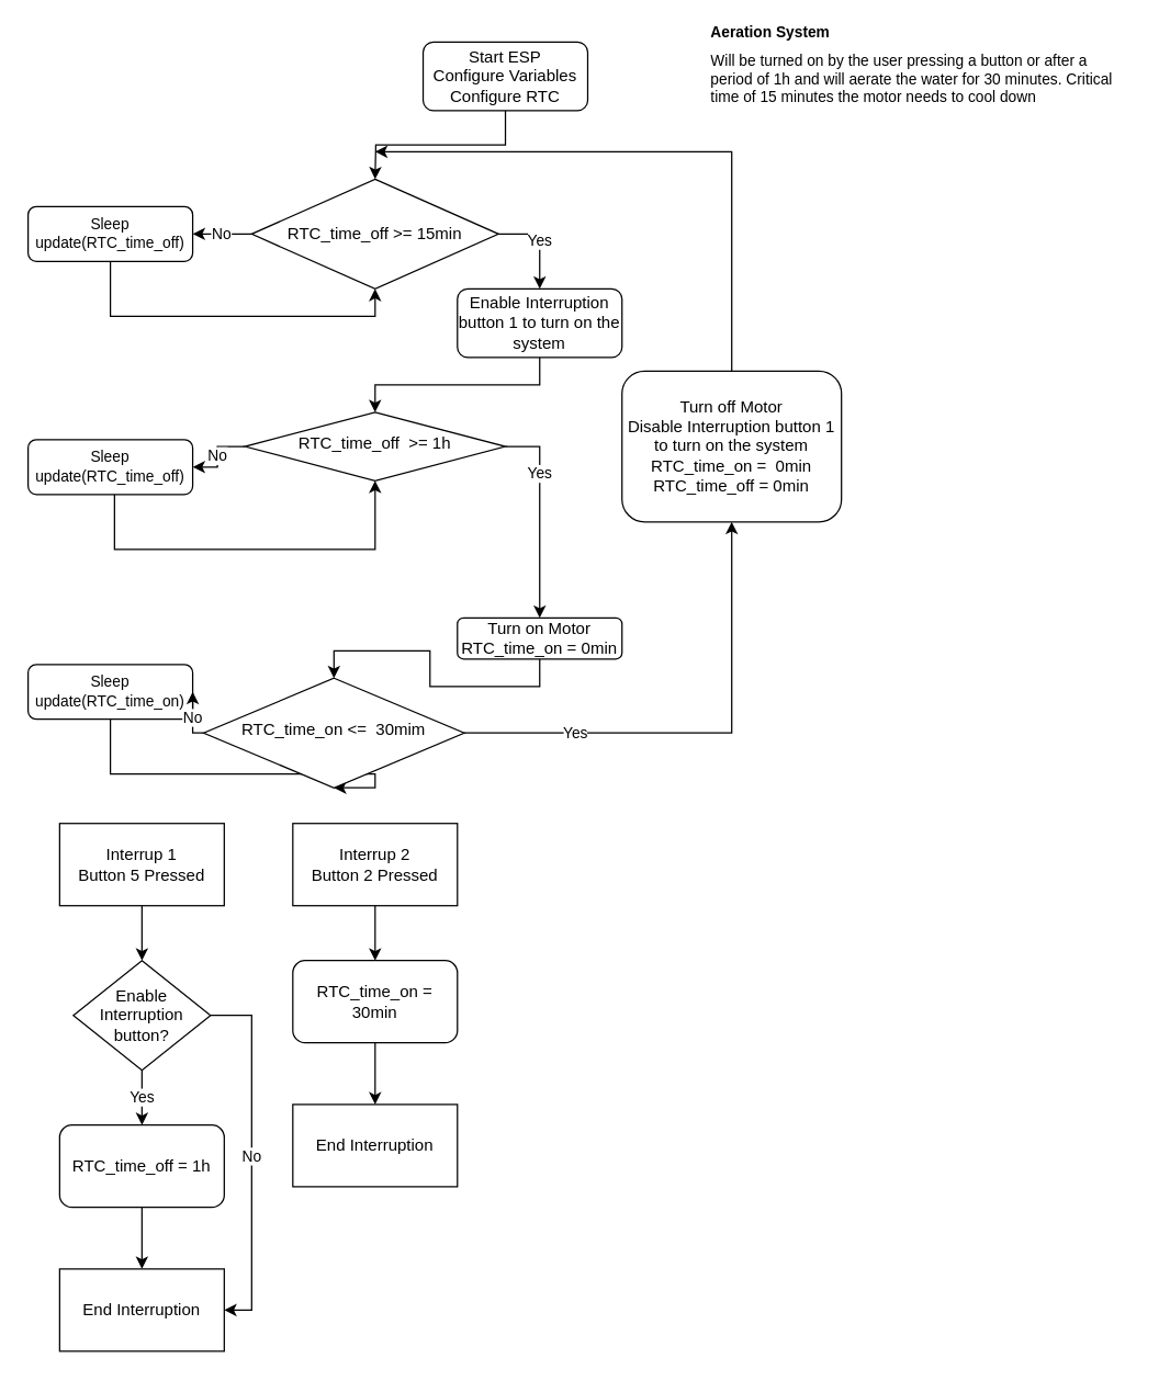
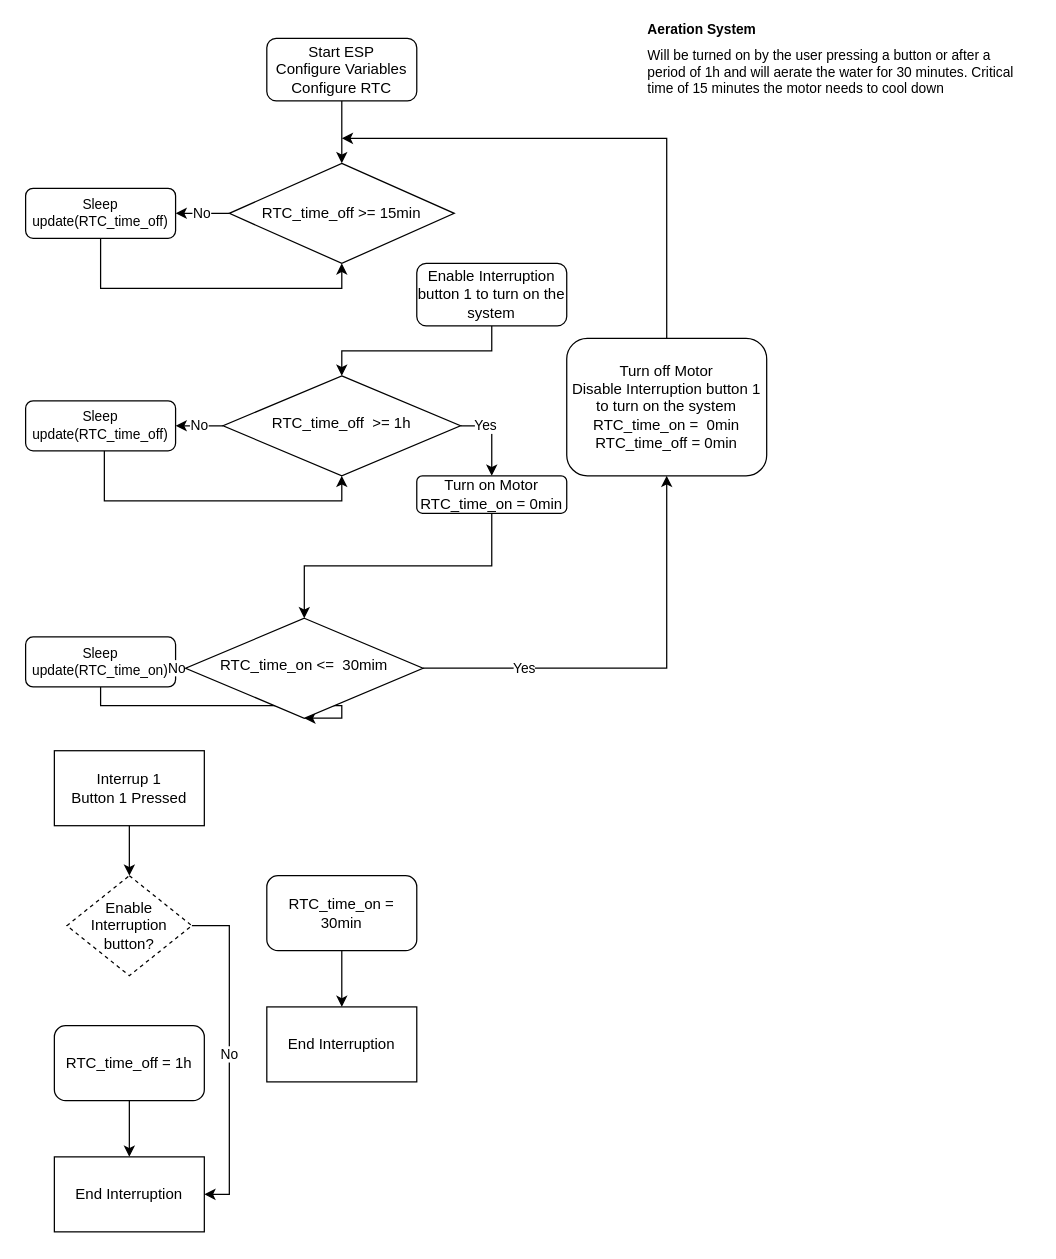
- <mxCell id="3" value="Start ESP&lt;br&gt;Configure Variables&lt;br&gt;Configure RTC" style="rounded=1;whiteSpace=wrap;html=1;fontSize=12;glass=0;strokeWidth=1;shadow=0;" parent="1" vertex="1"><mxGeometry x="308" y="30" width="120" height="50" as="geometry" /></mxCell>
+ <mxCell id="3" value="Start ESP&lt;br&gt;Configure Variables&lt;br&gt;Configure RTC" style="rounded=1;whiteSpace=wrap;html=1;fontSize=12;glass=0;strokeWidth=1;shadow=0;" parent="1" vertex="1"><mxGeometry x="213" y="30" width="120" height="50" as="geometry" /></mxCell>
- <mxCell id="38" value="Yes" style="edgeStyle=orthogonalEdgeStyle;rounded=0;orthogonalLoop=1;jettySize=auto;html=1;exitX=1;exitY=0.5;exitDx=0;exitDy=0;entryX=0.5;entryY=0;entryDx=0;entryDy=0;" edge="1" parent="1" source="39" target="8"><mxGeometry relative="1" as="geometry" /></mxCell>
- <mxCell id="6" value="RTC_time_off&amp;nbsp; &amp;gt;= 1h" style="rhombus;whiteSpace=wrap;html=1;shadow=0;fontFamily=Helvetica;fontSize=12;align=center;strokeWidth=1;spacing=6;spacingTop=-4;" parent="1" vertex="1"><mxGeometry x="178" y="300" width="190" height="50" as="geometry" /></mxCell>
+ <mxCell id="6" value="RTC_time_off&amp;nbsp; &amp;gt;= 1h" style="rhombus;whiteSpace=wrap;html=1;shadow=0;fontFamily=Helvetica;fontSize=12;align=center;strokeWidth=1;spacing=6;spacingTop=-4;" parent="1" vertex="1"><mxGeometry x="178" y="300" width="190" height="80" as="geometry" /></mxCell>
- <mxCell id="17" value="Turn on Motor&lt;br&gt;RTC_time_on = 0min" style="rounded=1;whiteSpace=wrap;html=1;fontSize=12;glass=0;strokeWidth=1;shadow=0;" vertex="1" parent="1"><mxGeometry x="333" y="450" width="120" height="30" as="geometry" /></mxCell>
+ <mxCell id="17" value="Turn on Motor&lt;br&gt;RTC_time_on = 0min" style="rounded=1;whiteSpace=wrap;html=1;fontSize=12;glass=0;strokeWidth=1;shadow=0;" vertex="1" parent="1"><mxGeometry x="333" y="380" width="120" height="30" as="geometry" /></mxCell>
- <mxCell id="10" value="Sleep&lt;br style=&quot;font-size: 11px;&quot;&gt;update(RTC_time_on)" style="rounded=1;whiteSpace=wrap;html=1;fontSize=11;glass=0;strokeWidth=1;shadow=0;" vertex="1" parent="1"><mxGeometry x="20" y="484" width="120" height="40" as="geometry" /></mxCell>
+ <mxCell id="10" value="Sleep&lt;br style=&quot;font-size: 11px;&quot;&gt;update(RTC_time_on)" style="rounded=1;whiteSpace=wrap;html=1;fontSize=11;glass=0;strokeWidth=1;shadow=0;" vertex="1" parent="1"><mxGeometry x="20" y="509" width="120" height="40" as="geometry" /></mxCell>
- <mxCell id="25" value="Interrup 1&lt;br&gt;Button 5 Pressed" style="rounded=0;whiteSpace=wrap;html=1;" vertex="1" parent="1"><mxGeometry x="43" y="600" width="120" height="60" as="geometry" /></mxCell>
+ <mxCell id="25" value="Interrup 1&lt;br&gt;Button 1 Pressed" style="rounded=0;whiteSpace=wrap;html=1;" vertex="1" parent="1"><mxGeometry x="43" y="600" width="120" height="60" as="geometry" /></mxCell>
- <mxCell id="33" value="Interrup 2&lt;br&gt;Button 2 Pressed" style="rounded=0;whiteSpace=wrap;html=1;" vertex="1" parent="1"><mxGeometry x="213" y="600" width="120" height="60" as="geometry" /></mxCell>
- <mxCell id="32" style="edgeStyle=orthogonalEdgeStyle;rounded=0;orthogonalLoop=1;jettySize=auto;html=1;exitX=0.5;exitY=1;exitDx=0;exitDy=0;entryX=0.5;entryY=0;entryDx=0;entryDy=0;" edge="1" parent="1" source="33" target="35"><mxGeometry relative="1" as="geometry" /></mxCell>
- <mxCell id="30" value="Enable Interruption button?" style="rhombus;whiteSpace=wrap;html=1;" vertex="1" parent="1"><mxGeometry x="53" y="700" width="100" height="80" as="geometry" /></mxCell>
+ <mxCell id="30" value="Enable Interruption button?" style="rhombus;whiteSpace=wrap;html=1;dashed=1;" vertex="1" parent="1"><mxGeometry x="53" y="700" width="100" height="80" as="geometry" /></mxCell>
- <mxCell id="28" value="Yes" style="edgeStyle=orthogonalEdgeStyle;rounded=0;orthogonalLoop=1;jettySize=auto;html=1;exitX=0.5;exitY=1;exitDx=0;exitDy=0;entryX=0.5;entryY=0;entryDx=0;entryDy=0;" edge="1" parent="1" source="30" target="27"><mxGeometry relative="1" as="geometry" /></mxCell>
